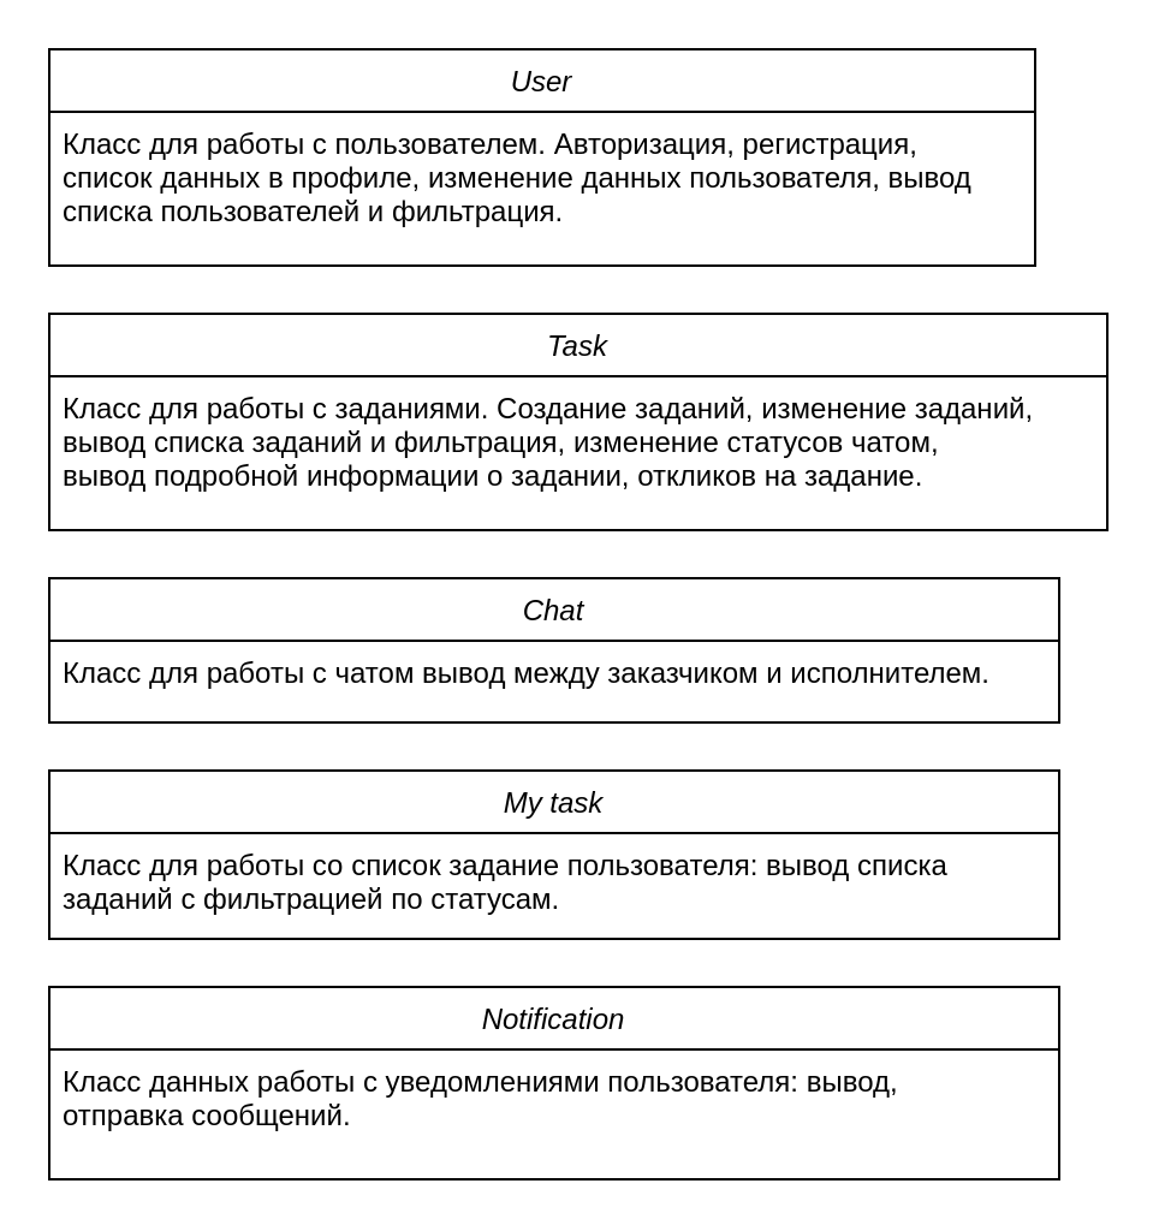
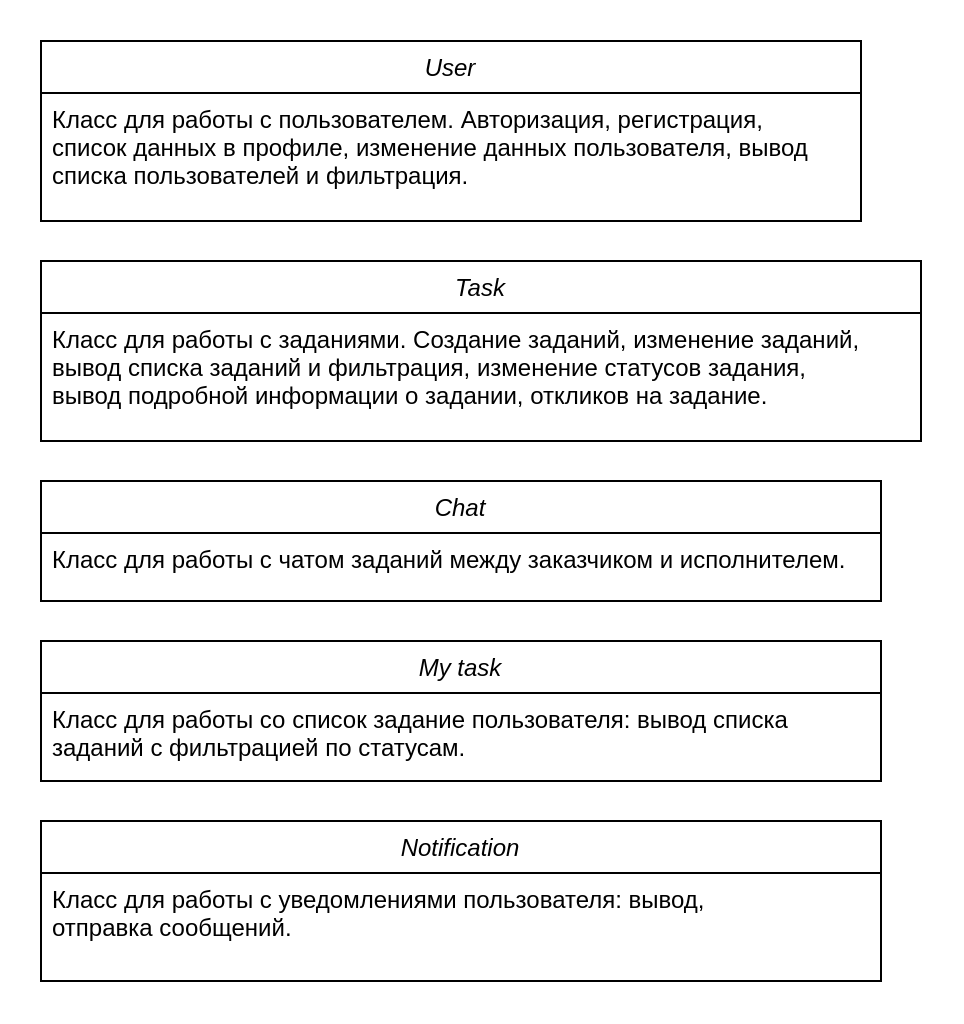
- <mxCell id="5" value="Класс для работы с заданиями. Создание заданий, изменение заданий,&#10;вывод списка заданий и фильтрация, изменение статусов чатом,&#10;вывод подробной информации о задании, откликов на задание.&#10;&#10;" style="text;align=left;verticalAlign=top;spacingLeft=4;spacingRight=4;overflow=hidden;rotatable=0;points=[[0,0.5],[1,0.5]];portConstraint=eastwest;" vertex="1" parent="4"><mxGeometry y="26" width="440" height="64" as="geometry" /></mxCell>
+ <mxCell id="5" value="Класс для работы с заданиями. Создание заданий, изменение заданий,&#10;вывод списка заданий и фильтрация, изменение статусов задания,&#10;вывод подробной информации о задании, откликов на задание.&#10;&#10;" style="text;align=left;verticalAlign=top;spacingLeft=4;spacingRight=4;overflow=hidden;rotatable=0;points=[[0,0.5],[1,0.5]];portConstraint=eastwest;" vertex="1" parent="4"><mxGeometry y="26" width="440" height="64" as="geometry" /></mxCell>
- <mxCell id="7" value="Класс для работы с чатом вывод между заказчиком и исполнителем." style="text;align=left;verticalAlign=top;spacingLeft=4;spacingRight=4;overflow=hidden;rotatable=0;points=[[0,0.5],[1,0.5]];portConstraint=eastwest;" vertex="1" parent="6"><mxGeometry y="26" width="420" height="34" as="geometry" /></mxCell>
+ <mxCell id="7" value="Класс для работы с чатом заданий между заказчиком и исполнителем." style="text;align=left;verticalAlign=top;spacingLeft=4;spacingRight=4;overflow=hidden;rotatable=0;points=[[0,0.5],[1,0.5]];portConstraint=eastwest;" vertex="1" parent="6"><mxGeometry y="26" width="420" height="34" as="geometry" /></mxCell>
- <mxCell id="11" value="Класс данных работы с уведомлениями пользователя: вывод,&#10; отправка сообщений." style="text;align=left;verticalAlign=top;spacingLeft=4;spacingRight=4;overflow=hidden;rotatable=0;points=[[0,0.5],[1,0.5]];portConstraint=eastwest;" vertex="1" parent="10"><mxGeometry y="26" width="420" height="54" as="geometry" /></mxCell>
+ <mxCell id="11" value="Класс для работы с уведомлениями пользователя: вывод,&#10; отправка сообщений." style="text;align=left;verticalAlign=top;spacingLeft=4;spacingRight=4;overflow=hidden;rotatable=0;points=[[0,0.5],[1,0.5]];portConstraint=eastwest;" vertex="1" parent="10"><mxGeometry y="26" width="420" height="54" as="geometry" /></mxCell>
